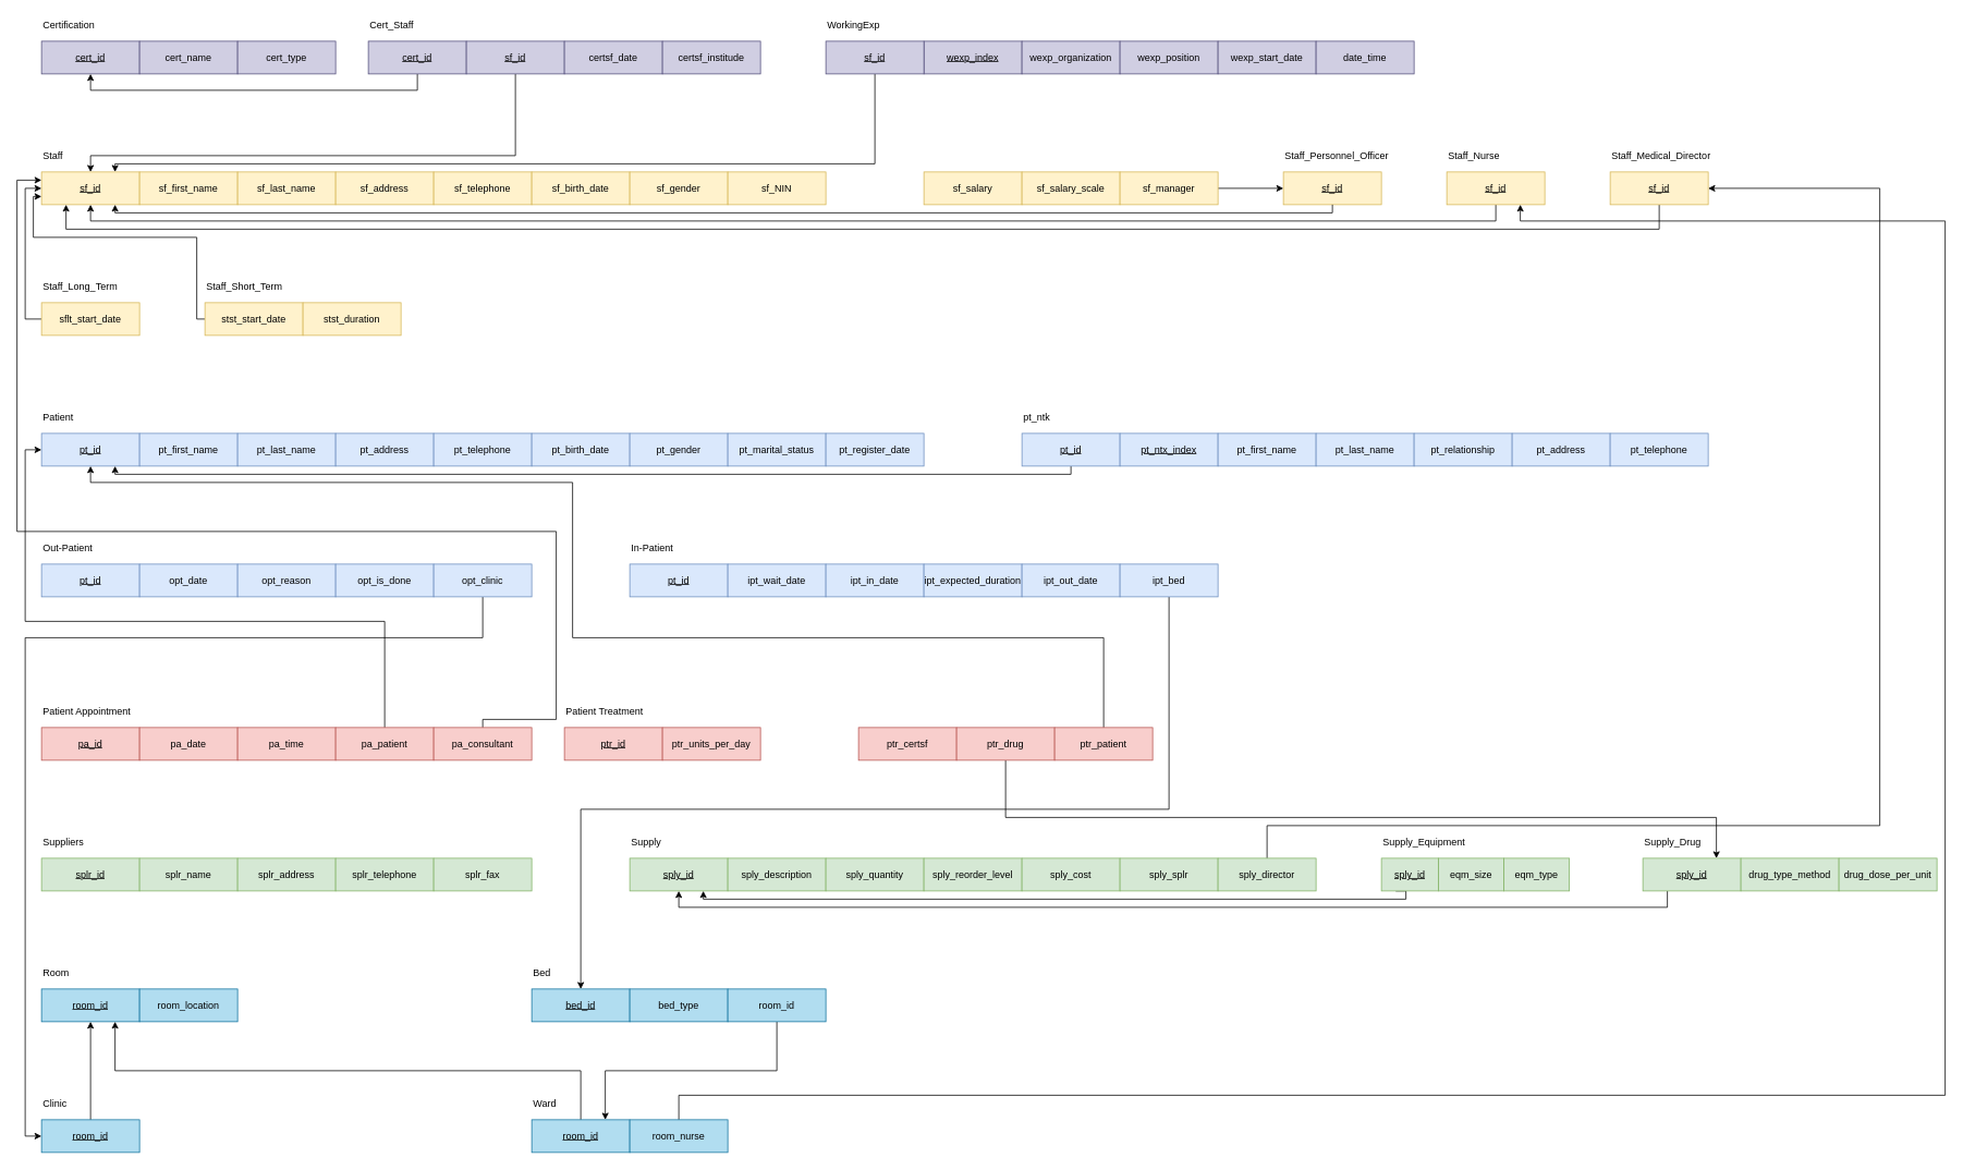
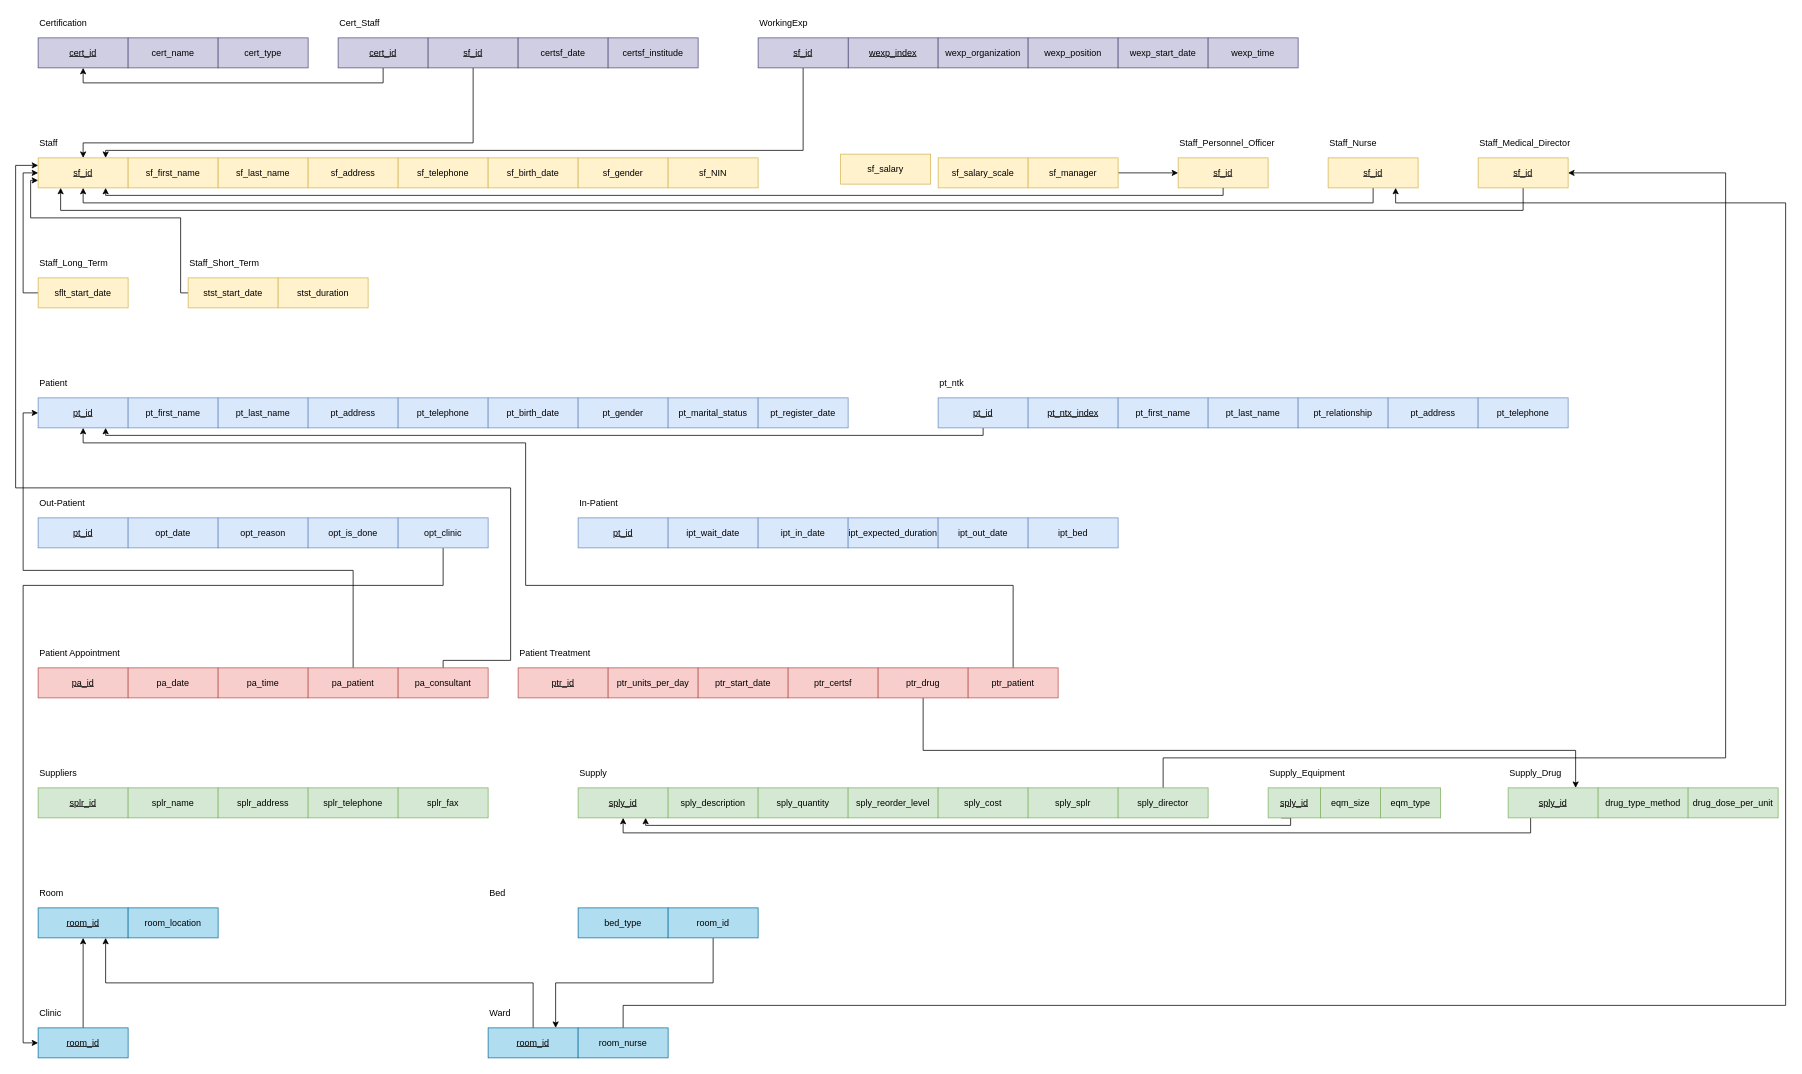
- <mxCell id="139" value="date_time" style="rounded=0;whiteSpace=wrap;html=1;fillColor=#d0cee2;strokeColor=#56517e;" parent="1" vertex="1"><mxGeometry x="1610" y="50" width="120" height="40" as="geometry" /></mxCell>
+ <mxCell id="139" value="wexp_time" style="rounded=0;whiteSpace=wrap;html=1;fillColor=#d0cee2;strokeColor=#56517e;" parent="1" vertex="1"><mxGeometry x="1610" y="50" width="120" height="40" as="geometry" /></mxCell>
- <mxCell id="11" value="sf_salary" style="rounded=0;whiteSpace=wrap;html=1;fillColor=#fff2cc;strokeColor=#d6b656;" parent="1" vertex="1"><mxGeometry x="1130" y="210" width="120" height="40" as="geometry" /></mxCell>
+ <mxCell id="11" value="sf_salary" style="rounded=0;whiteSpace=wrap;html=1;fillColor=#fff2cc;strokeColor=#d6b656;" parent="1" vertex="1"><mxGeometry x="1120" y="205" width="120" height="40" as="geometry" /></mxCell>
+ <mxCell id="29" value="ptr_start_date" style="rounded=0;whiteSpace=wrap;html=1;fillColor=#f8cecc;strokeColor=#b85450;" parent="1" vertex="1"><mxGeometry x="930" y="890" width="120" height="40" as="geometry" /></mxCell>
- <mxCell id="128" style="edgeStyle=orthogonalEdgeStyle;rounded=0;orthogonalLoop=1;jettySize=auto;html=1;exitX=0.5;exitY=1;exitDx=0;exitDy=0;entryX=0.5;entryY=0;entryDx=0;entryDy=0;" parent="1" source="129" target="56" edge="1"><mxGeometry relative="1" as="geometry"><Array as="points"><mxPoint x="1430" y="990" /><mxPoint x="710" y="990" /></Array></mxGeometry></mxCell>
- <mxCell id="56" value="bed_id" style="rounded=0;whiteSpace=wrap;html=1;fillColor=#b1ddf0;strokeColor=#10739e;fontStyle=4" parent="1" vertex="1"><mxGeometry x="650" y="1210" width="120" height="40" as="geometry" /></mxCell>
